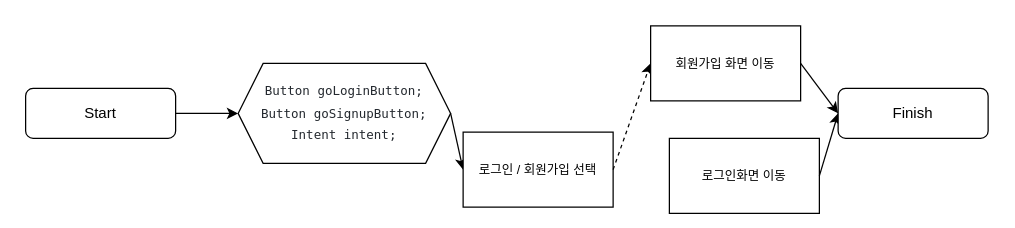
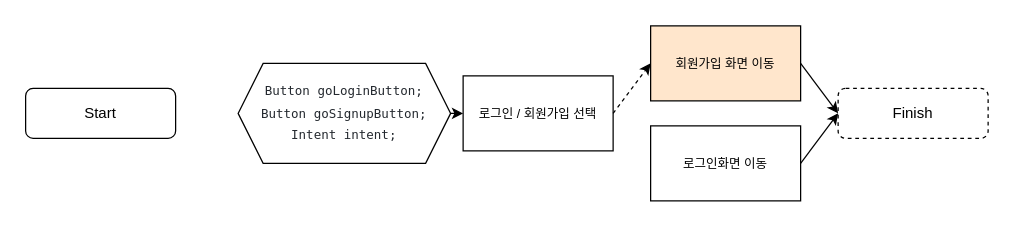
- <mxCell id="8" value="회원가입 화면 이동" style="rounded=0;whiteSpace=wrap;html=1;fontSize=10;" vertex="1" parent="1"><mxGeometry x="520" y="20" width="120" height="60" as="geometry" /></mxCell>
+ <mxCell id="8" value="회원가입 화면 이동" style="rounded=0;whiteSpace=wrap;html=1;fontSize=10;fillColor=#ffe6cc;" vertex="1" parent="1"><mxGeometry x="520" y="20" width="120" height="60" as="geometry" /></mxCell>
- <mxCell id="5" value="" style="endArrow=classic;html=1;rounded=0;fontSize=10;exitX=1;exitY=0.5;exitDx=0;exitDy=0;entryX=0;entryY=0.5;entryDx=0;entryDy=0;" edge="1" parent="1" source="2" target="3"><mxGeometry width="50" height="50" relative="1" as="geometry"><mxPoint x="200" y="240" as="sourcePoint" /><mxPoint x="200" y="280" as="targetPoint" /></mxGeometry></mxCell>
- <mxCell id="12" value="&lt;font style=&quot;font-size: 12px&quot;&gt;Finish&lt;/font&gt;" style="rounded=1;whiteSpace=wrap;html=1;fontSize=10;" vertex="1" parent="1"><mxGeometry x="670" y="70" width="120" height="40" as="geometry" /></mxCell>
+ <mxCell id="12" value="&lt;font style=&quot;font-size: 12px&quot;&gt;Finish&lt;/font&gt;" style="rounded=1;whiteSpace=wrap;html=1;fontSize=10;dashed=1;" vertex="1" parent="1"><mxGeometry x="670" y="70" width="120" height="40" as="geometry" /></mxCell>
- <mxCell id="6" value="로그인 / 회원가입 선택" style="rounded=0;whiteSpace=wrap;html=1;fontSize=10;" vertex="1" parent="1"><mxGeometry x="370" y="105" width="120" height="60" as="geometry" /></mxCell>
+ <mxCell id="6" value="로그인 / 회원가입 선택" style="rounded=0;whiteSpace=wrap;html=1;fontSize=10;" vertex="1" parent="1"><mxGeometry x="370" y="60" width="120" height="60" as="geometry" /></mxCell>
- <mxCell id="9" value="로그인화면 이동" style="rounded=0;whiteSpace=wrap;html=1;fontSize=10;" vertex="1" parent="1"><mxGeometry x="535" y="110" width="120" height="60" as="geometry" /></mxCell>
+ <mxCell id="9" value="로그인화면 이동" style="rounded=0;whiteSpace=wrap;html=1;fontSize=10;" vertex="1" parent="1"><mxGeometry x="520" y="100" width="120" height="60" as="geometry" /></mxCell>
